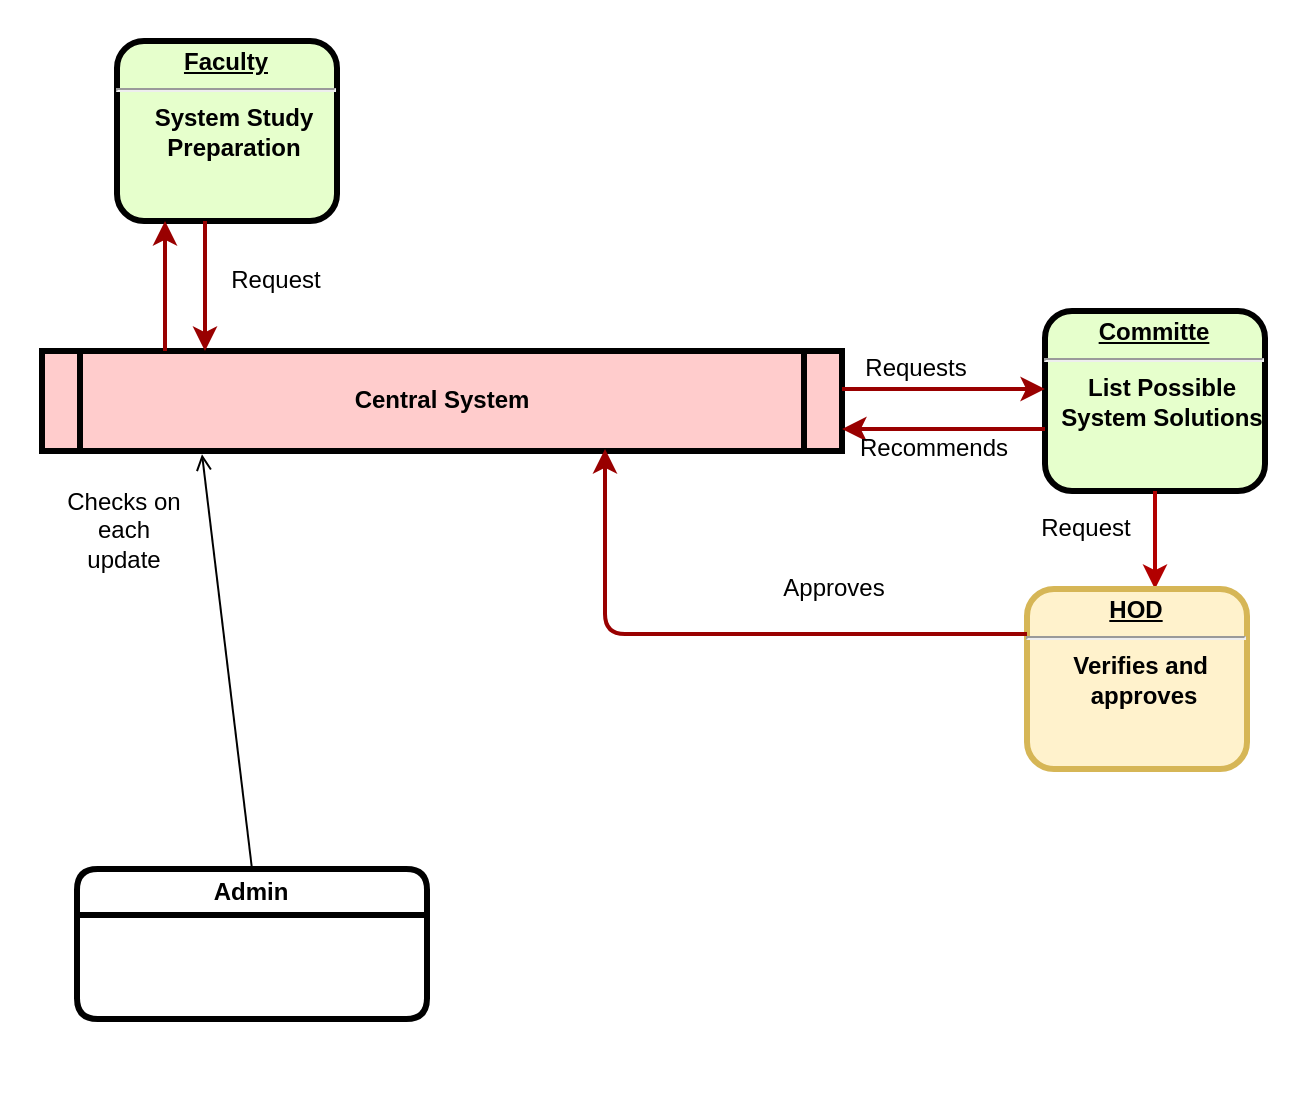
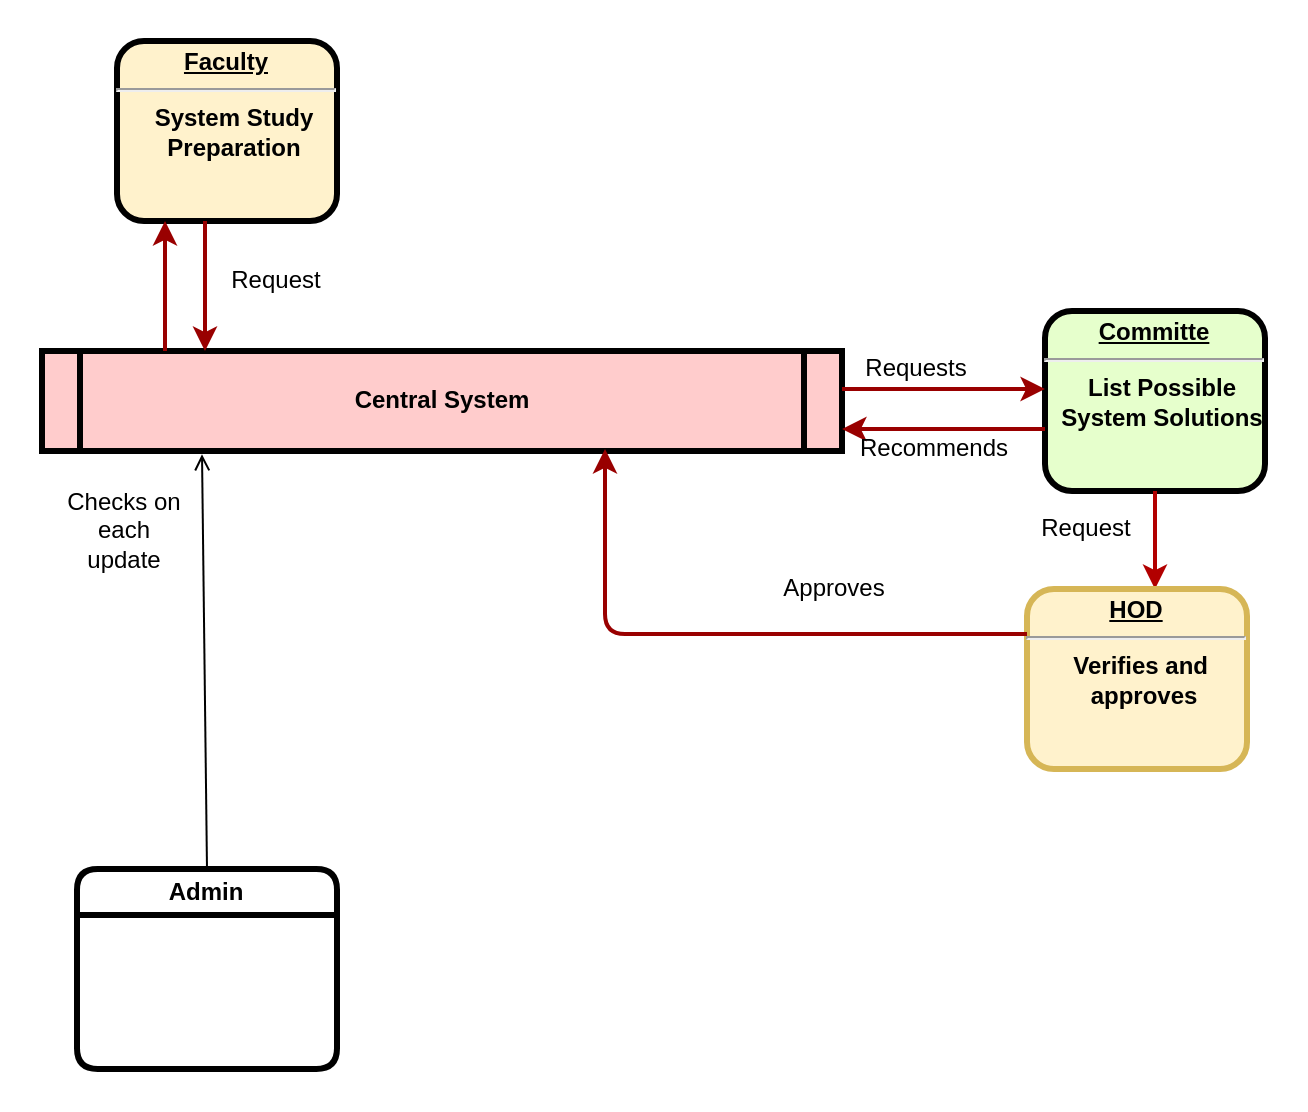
- <mxCell id="2" value="&lt;p style=&quot;margin: 0px; margin-top: 4px; text-align: center; text-decoration: underline;&quot;&gt;&lt;strong&gt;Faculty&lt;/strong&gt;&lt;/p&gt;&lt;hr&gt;&lt;p style=&quot;margin: 0px; margin-left: 8px;&quot;&gt;System Study&lt;/p&gt;&lt;p style=&quot;margin: 0px; margin-left: 8px;&quot;&gt;Preparation&lt;/p&gt;" style="verticalAlign=middle;align=center;overflow=fill;fontSize=12;fontFamily=Helvetica;html=1;rounded=1;fontStyle=1;strokeWidth=3;fillColor=#E6FFCC" parent="1" vertex="1"><mxGeometry x="58" y="20" width="110" height="90" as="geometry" /></mxCell>
+ <mxCell id="2" value="&lt;p style=&quot;margin: 0px; margin-top: 4px; text-align: center; text-decoration: underline;&quot;&gt;&lt;strong&gt;Faculty&lt;/strong&gt;&lt;/p&gt;&lt;hr&gt;&lt;p style=&quot;margin: 0px; margin-left: 8px;&quot;&gt;System Study&lt;/p&gt;&lt;p style=&quot;margin: 0px; margin-left: 8px;&quot;&gt;Preparation&lt;/p&gt;" style="verticalAlign=middle;align=center;overflow=fill;fontSize=12;fontFamily=Helvetica;html=1;rounded=1;fontStyle=1;strokeWidth=3;fillColor=#fff2cc;" parent="1" vertex="1"><mxGeometry x="58" y="20" width="110" height="90" as="geometry" /></mxCell>
- <mxCell id="18" value="Admin" style="swimlane;whiteSpace=wrap;html=1;strokeWidth=3;rounded=1;swimlaneLine=1;deletable=1;expand=1;collapsible=0;perimeterSpacing=0;" vertex="1" parent="1"><mxGeometry x="38" y="434" width="175" height="75" as="geometry" /></mxCell>
+ <mxCell id="18" value="Admin" style="swimlane;whiteSpace=wrap;html=1;strokeWidth=3;rounded=1;swimlaneLine=1;deletable=1;expand=1;collapsible=0;perimeterSpacing=0;" vertex="1" parent="1"><mxGeometry x="38" y="434" width="130" height="100" as="geometry" /></mxCell>
